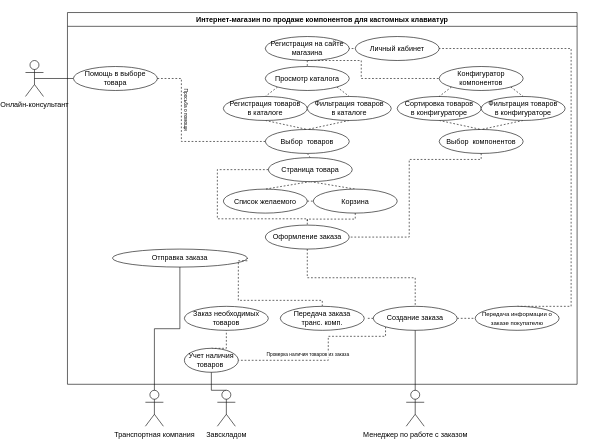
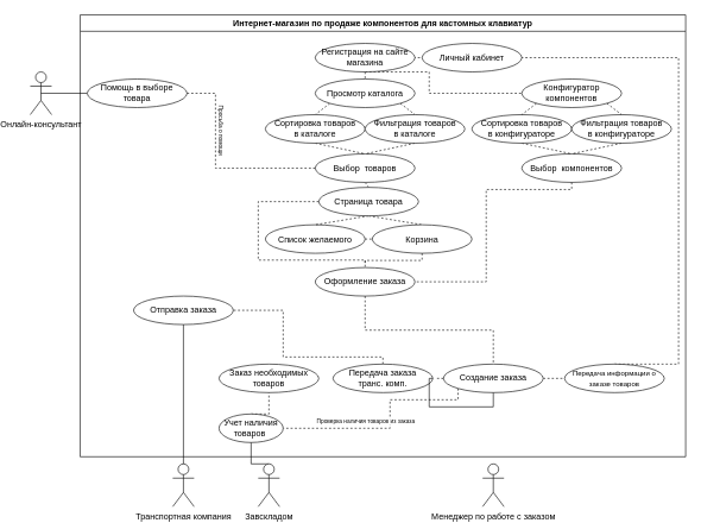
- <mxCell id="13" value="Регистрация товаров&lt;br&gt;в каталоге" style="ellipse;whiteSpace=wrap;html=1;" parent="4" vertex="1"><mxGeometry x="260" y="140" width="140" height="40" as="geometry" /></mxCell>
+ <mxCell id="13" value="Сортировка товаров&lt;br&gt;в каталоге" style="ellipse;whiteSpace=wrap;html=1;" parent="4" vertex="1"><mxGeometry x="260" y="140" width="140" height="40" as="geometry" /></mxCell>
- <mxCell id="49" value="Отправка заказа" style="ellipse;whiteSpace=wrap;html=1;" parent="4" vertex="1"><mxGeometry x="75" y="394.5" width="225" height="30" as="geometry" /></mxCell>
+ <mxCell id="49" value="Отправка заказа" style="ellipse;whiteSpace=wrap;html=1;" parent="4" vertex="1"><mxGeometry x="75" y="394.5" width="140" height="40" as="geometry" /></mxCell>
- <mxCell id="30" value="&lt;font style=&quot;font-size: 10px;&quot;&gt;Передача информации о заказе покупателю&lt;/font&gt;" style="ellipse;whiteSpace=wrap;html=1;" parent="4" vertex="1"><mxGeometry x="680" y="490" width="140" height="40" as="geometry" /></mxCell>
+ <mxCell id="30" value="&lt;font style=&quot;font-size: 10px;&quot;&gt;Передача информации о заказе товаров&lt;/font&gt;" style="ellipse;whiteSpace=wrap;html=1;" parent="4" vertex="1"><mxGeometry x="680" y="490" width="140" height="40" as="geometry" /></mxCell>
- <mxCell id="54" style="edgeStyle=orthogonalEdgeStyle;rounded=0;orthogonalLoop=1;jettySize=auto;html=1;exitX=0.5;exitY=1;exitDx=0;exitDy=0;endArrow=none;endFill=0;entryX=0.5;entryY=0;entryDx=0;entryDy=0;entryPerimeter=0;" parent="1" source="28" target="53" edge="1"><mxGeometry relative="1" as="geometry"><mxPoint x="380" y="570" as="targetPoint" /></mxGeometry></mxCell>
+ <mxCell id="54" style="edgeStyle=orthogonalEdgeStyle;rounded=0;orthogonalLoop=1;jettySize=auto;html=1;exitX=0.5;exitY=1;exitDx=0;exitDy=0;endArrow=none;endFill=0;" parent="1" source="28" target="52" edge="1"><mxGeometry relative="1" as="geometry"><mxPoint x="380" y="570" as="targetPoint" /></mxGeometry></mxCell>
